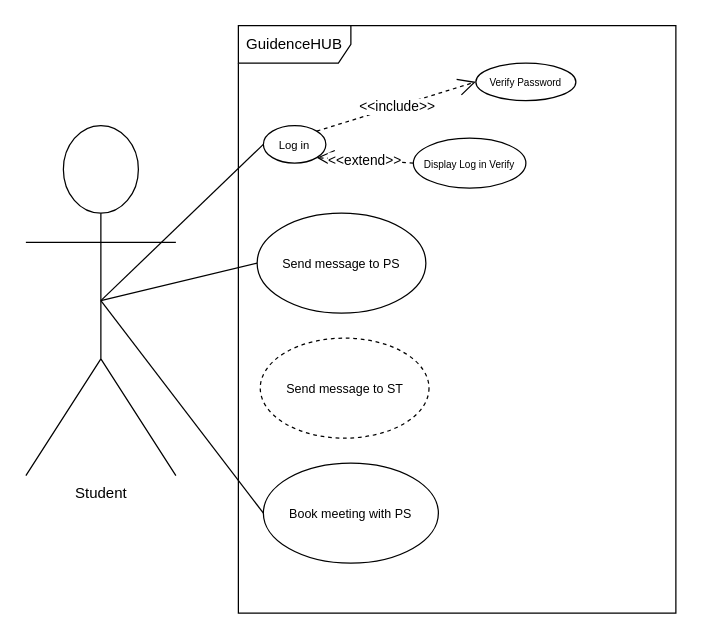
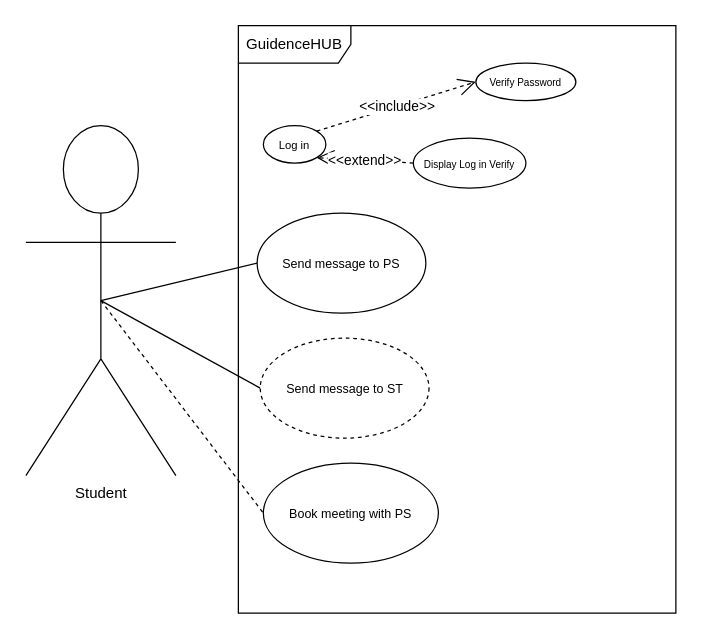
- <mxCell id="9" value="" style="endArrow=none;html=1;rounded=0;exitX=0.5;exitY=0.5;exitDx=0;exitDy=0;exitPerimeter=0;entryX=0;entryY=0.5;entryDx=0;entryDy=0;" edge="1" parent="1" source="3" target="4"><mxGeometry width="50" height="50" relative="1" as="geometry"><mxPoint x="380" y="290" as="sourcePoint" /><mxPoint x="430" y="240" as="targetPoint" /></mxGeometry></mxCell>
+ <mxCell id="13" value="" style="endArrow=none;html=1;rounded=0;exitX=0.5;exitY=0.5;exitDx=0;exitDy=0;exitPerimeter=0;entryX=0;entryY=0.5;entryDx=0;entryDy=0;" edge="1" parent="1" source="3" target="15"><mxGeometry width="50" height="50" relative="1" as="geometry"><mxPoint x="115" y="190" as="sourcePoint" /><mxPoint x="210" y="255" as="targetPoint" /></mxGeometry></mxCell>
- <mxCell id="14" value="" style="endArrow=none;html=1;rounded=0;exitX=0.5;exitY=0.5;exitDx=0;exitDy=0;exitPerimeter=0;entryX=0;entryY=0.5;entryDx=0;entryDy=0;" edge="1" parent="1" source="3" target="11"><mxGeometry width="50" height="50" relative="1" as="geometry"><mxPoint x="115" y="190" as="sourcePoint" /><mxPoint x="215" y="300" as="targetPoint" /></mxGeometry></mxCell>
+ <mxCell id="14" value="" style="endArrow=none;html=1;rounded=0;exitX=0.5;exitY=0.5;exitDx=0;exitDy=0;exitPerimeter=0;entryX=0;entryY=0.5;entryDx=0;entryDy=0;dashed=1;" edge="1" parent="1" source="3" target="11"><mxGeometry width="50" height="50" relative="1" as="geometry"><mxPoint x="115" y="190" as="sourcePoint" /><mxPoint x="215" y="300" as="targetPoint" /></mxGeometry></mxCell>
